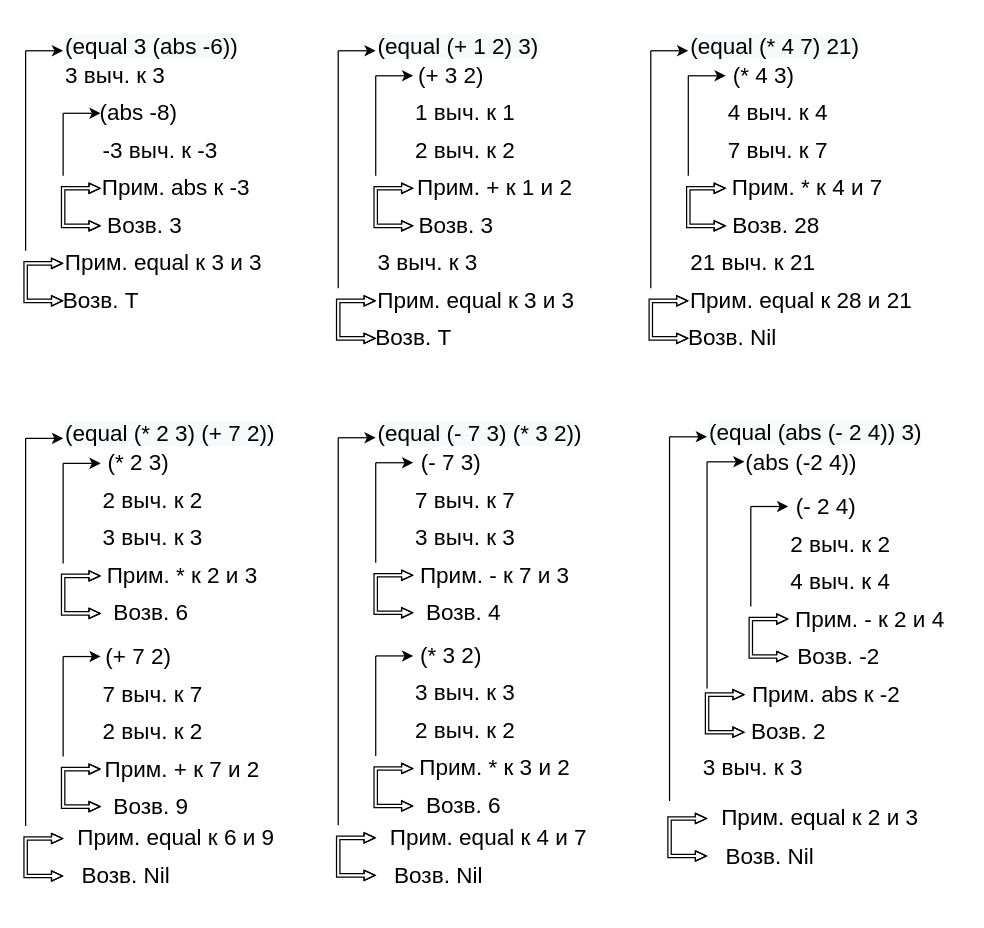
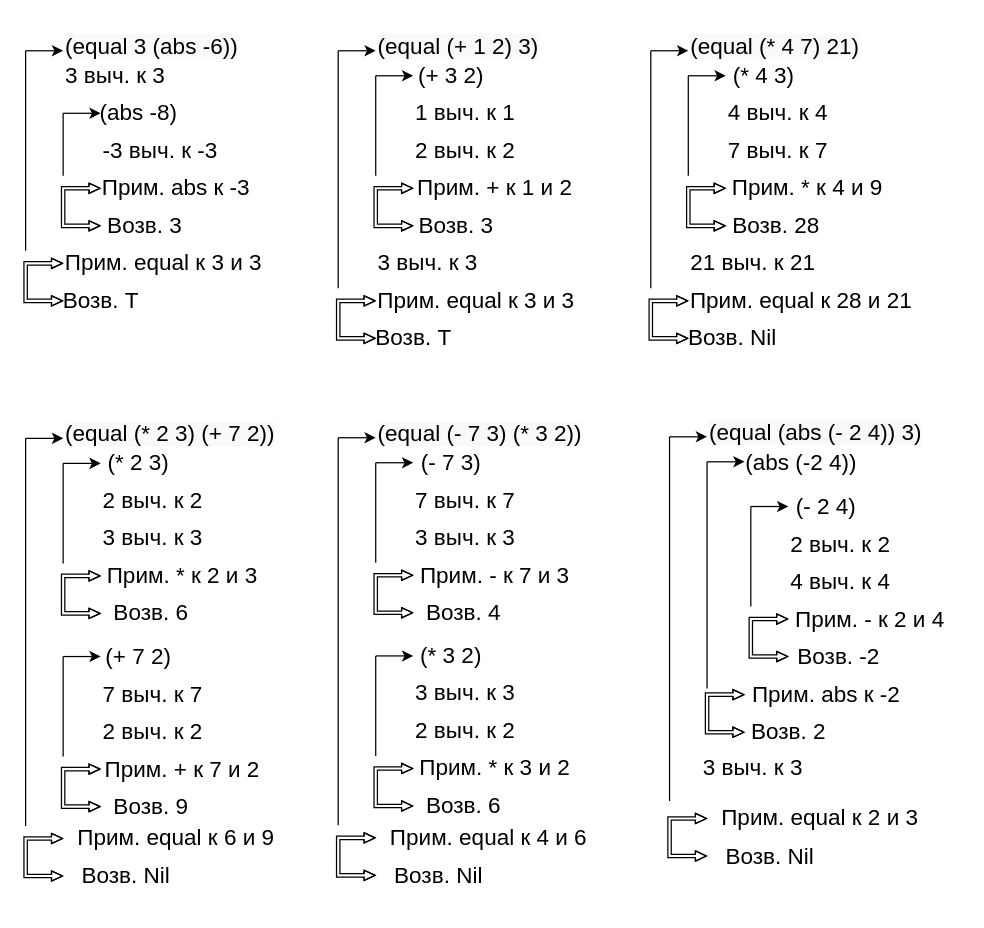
- <mxCell id="40" value="Прим. * к 4 и 7" style="text;html=1;align=center;verticalAlign=middle;resizable=0;points=[];autosize=1;strokeColor=none;fillColor=none;fontSize=18;" vertex="1" parent="1"><mxGeometry x="575" y="130" width="140" height="40" as="geometry" /></mxCell>
+ <mxCell id="40" value="Прим. * к 4 и 9" style="text;html=1;align=center;verticalAlign=middle;resizable=0;points=[];autosize=1;strokeColor=none;fillColor=none;fontSize=18;" vertex="1" parent="1"><mxGeometry x="575" y="130" width="140" height="40" as="geometry" /></mxCell>
- <mxCell id="79" value="Прим. equal к 4 и 7" style="text;html=1;align=center;verticalAlign=middle;resizable=0;points=[];autosize=1;strokeColor=none;fillColor=none;fontSize=18;" vertex="1" parent="1"><mxGeometry x="300" y="649.5" width="180" height="40" as="geometry" /></mxCell>
+ <mxCell id="79" value="Прим. equal к 4 и 6" style="text;html=1;align=center;verticalAlign=middle;resizable=0;points=[];autosize=1;strokeColor=none;fillColor=none;fontSize=18;" vertex="1" parent="1"><mxGeometry x="300" y="649.5" width="180" height="40" as="geometry" /></mxCell>
